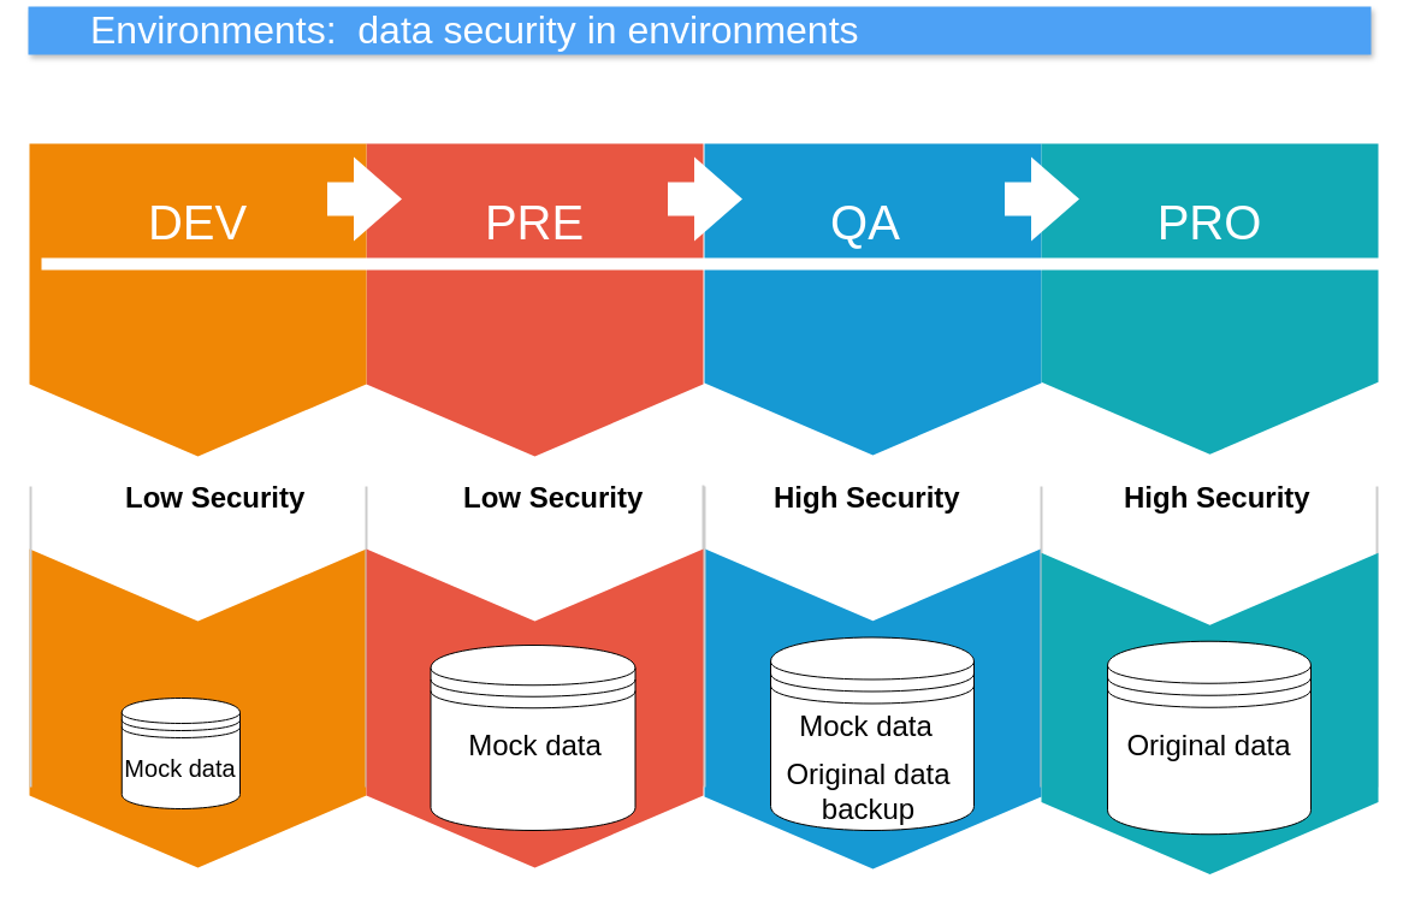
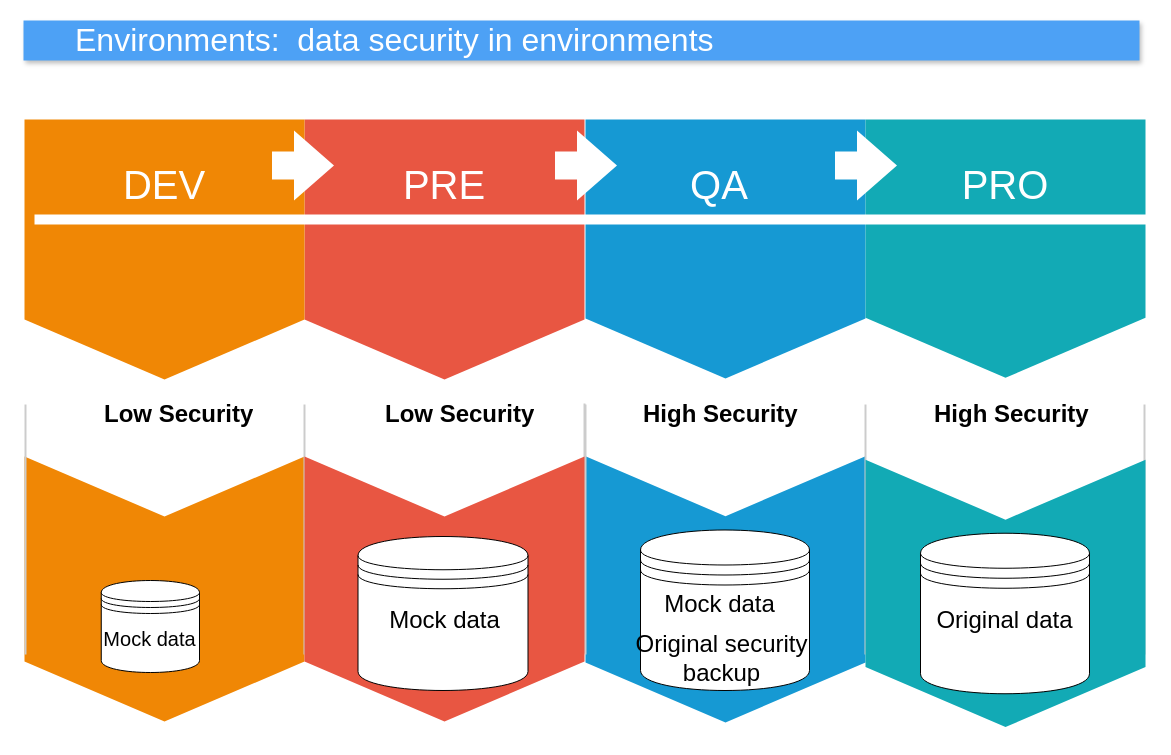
- <mxCell id="6" value="&lt;font style=&quot;font-size: 32px&quot;&gt;Environments:&amp;nbsp;&amp;nbsp;&lt;span class=&quot;tlid-translation translation&quot; lang=&quot;en&quot;&gt;data security in environments&lt;/span&gt;&lt;/font&gt;" style="fillColor=#4DA1F5;strokeColor=none;shadow=1;gradientColor=none;fontSize=14;align=left;spacingLeft=50;fontColor=#ffffff;html=1;" parent="1" vertex="1"><mxGeometry x="23" y="5" width="1116" height="40" as="geometry" /></mxCell>
+ <mxCell id="6" value="&lt;font style=&quot;font-size: 32px&quot;&gt;Environments:&amp;nbsp;&amp;nbsp;&lt;span class=&quot;tlid-translation translation&quot; lang=&quot;en&quot;&gt;data security in environments&lt;/span&gt;&lt;/font&gt;" style="fillColor=#4DA1F5;strokeColor=none;shadow=1;gradientColor=none;fontSize=14;align=left;spacingLeft=50;fontColor=#ffffff;html=1;" parent="1" vertex="1"><mxGeometry x="23" y="20" width="1116" height="40" as="geometry" /></mxCell>
- <mxCell id="29" value="&lt;h1&gt;&lt;span style=&quot;font-weight: 400&quot;&gt;Original data&lt;br&gt;backup&lt;/span&gt;&lt;/h1&gt;" style="text;html=1;strokeColor=none;fillColor=none;spacing=5;spacingTop=-20;whiteSpace=wrap;overflow=hidden;rounded=0;shadow=0;dashed=0;fontFamily=Helvetica;fontSize=12;align=center;" vertex="1" parent="1"><mxGeometry x="618.5" y="624" width="205" height="66" as="geometry" /></mxCell>
+ <mxCell id="29" value="&lt;h1&gt;&lt;span style=&quot;font-weight: 400&quot;&gt;Original security&lt;br&gt;backup&lt;/span&gt;&lt;/h1&gt;" style="text;html=1;strokeColor=none;fillColor=none;spacing=5;spacingTop=-20;whiteSpace=wrap;overflow=hidden;rounded=0;shadow=0;dashed=0;fontFamily=Helvetica;fontSize=12;align=center;" vertex="1" parent="1"><mxGeometry x="618.5" y="624" width="205" height="66" as="geometry" /></mxCell>
